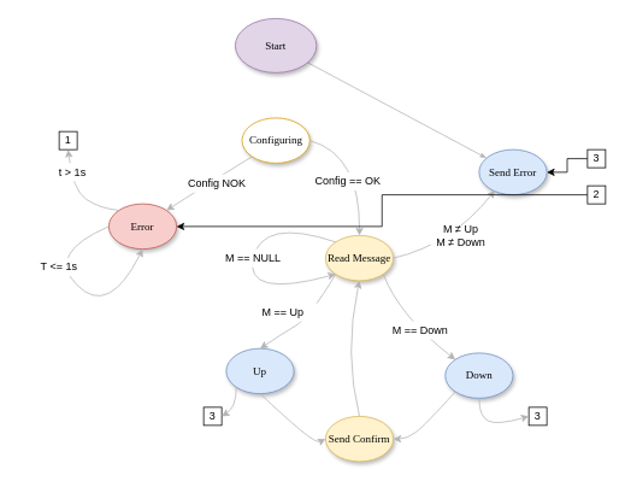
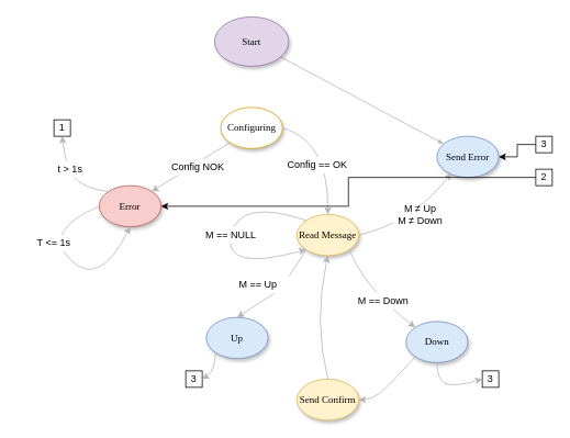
- <mxCell id="34" value="t &amp;gt; 1s" style="text;html=1;strokeColor=none;fillColor=#ffffff;align=center;verticalAlign=middle;whiteSpace=wrap;rounded=0;" vertex="1" parent="1"><mxGeometry x="35" y="180" width="90" height="20" as="geometry" /></mxCell>
+ <mxCell id="34" value="t &amp;gt; 1s" style="text;html=1;strokeColor=none;fillColor=#ffffff;align=center;verticalAlign=middle;whiteSpace=wrap;rounded=0;" vertex="1" parent="1"><mxGeometry x="40" y="195" width="90" height="20" as="geometry" /></mxCell>
- <mxCell id="17" value="" style="curved=1;endArrow=classic;html=1;strokeColor=#B3B3B3;exitX=0.5;exitY=1;exitDx=0;exitDy=0;entryX=0;entryY=0.5;entryDx=0;entryDy=0;" edge="1" parent="1" source="7" target="8"><mxGeometry width="50" height="50" relative="1" as="geometry"><mxPoint x="310" y="510" as="sourcePoint" /><mxPoint x="360" y="460" as="targetPoint" /><Array as="points"><mxPoint x="314" y="460" /><mxPoint x="350" y="490" /></Array></mxGeometry></mxCell>
